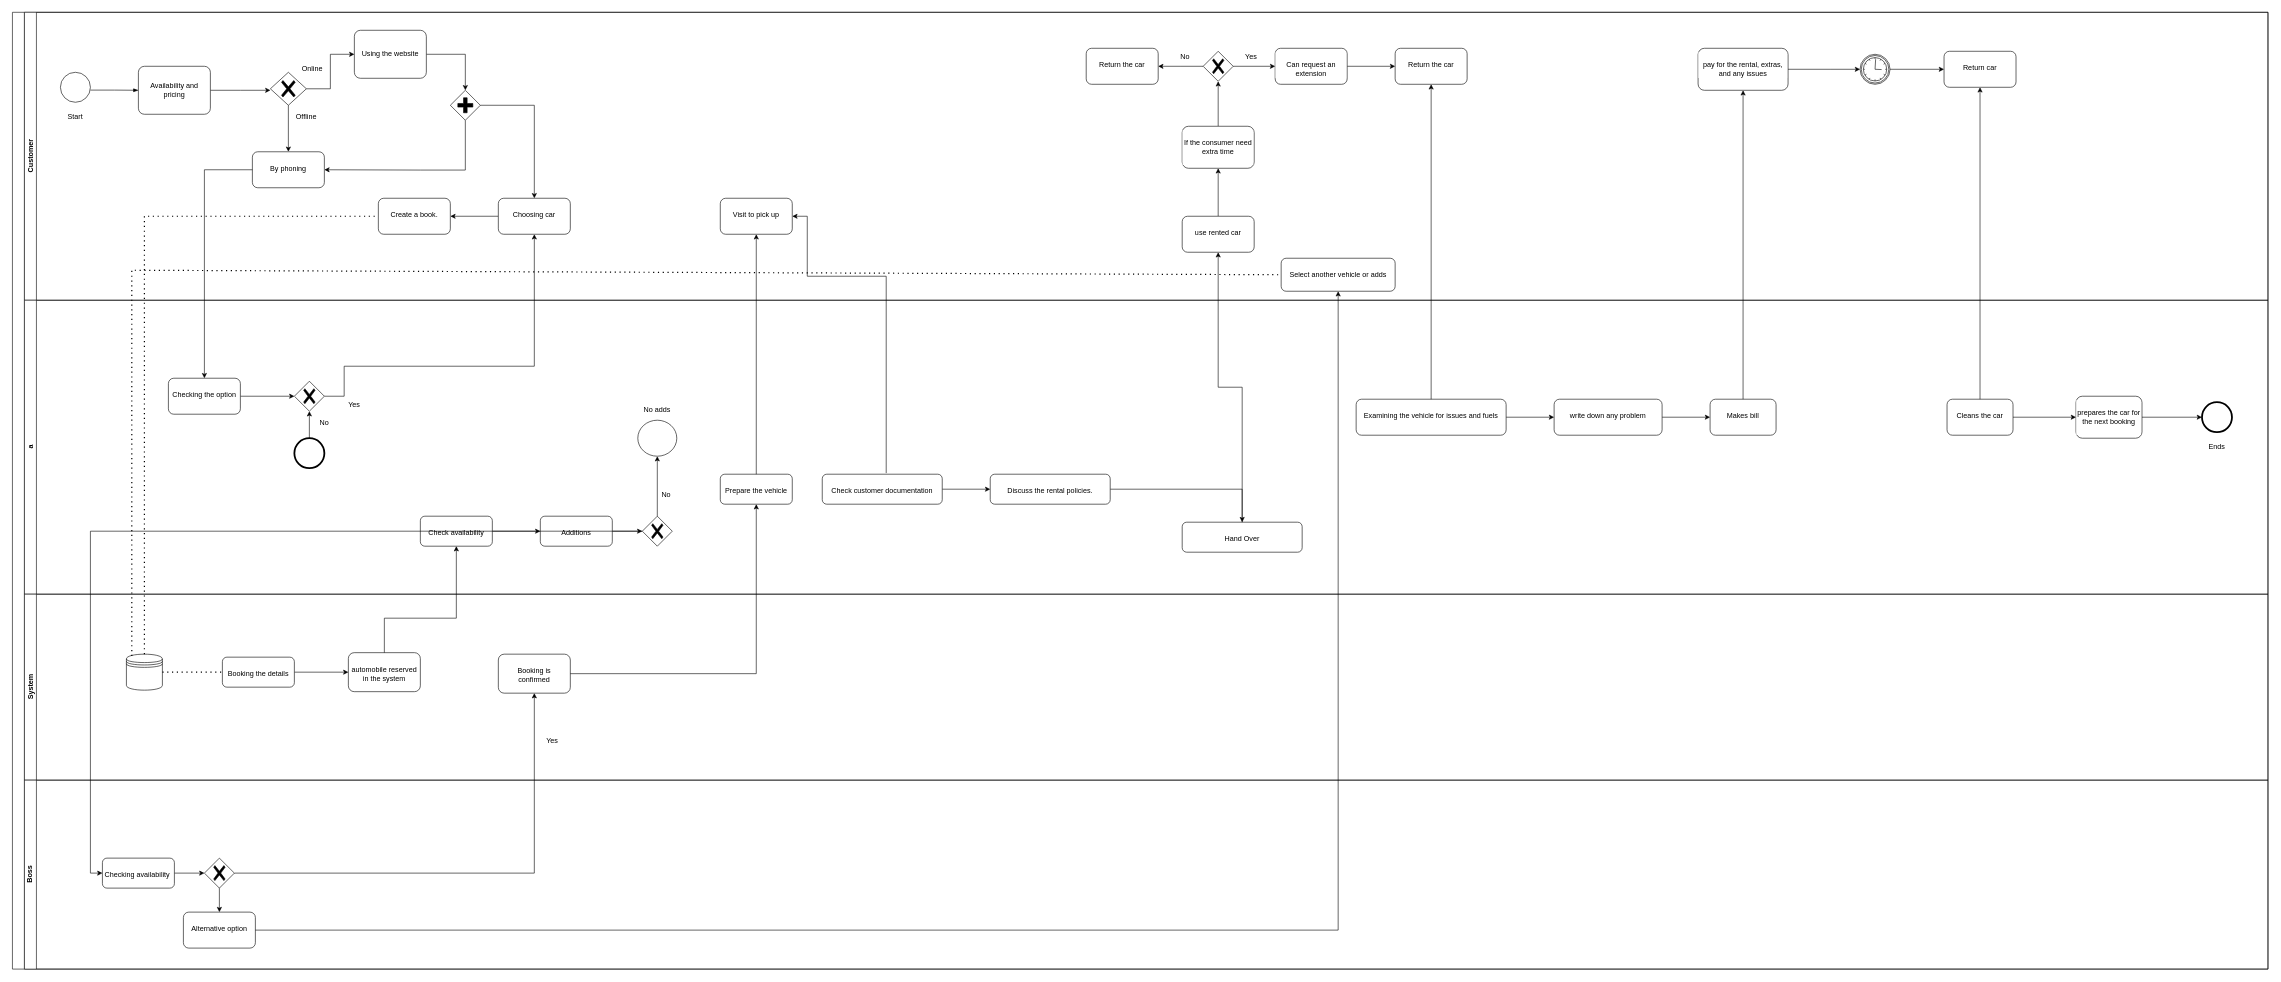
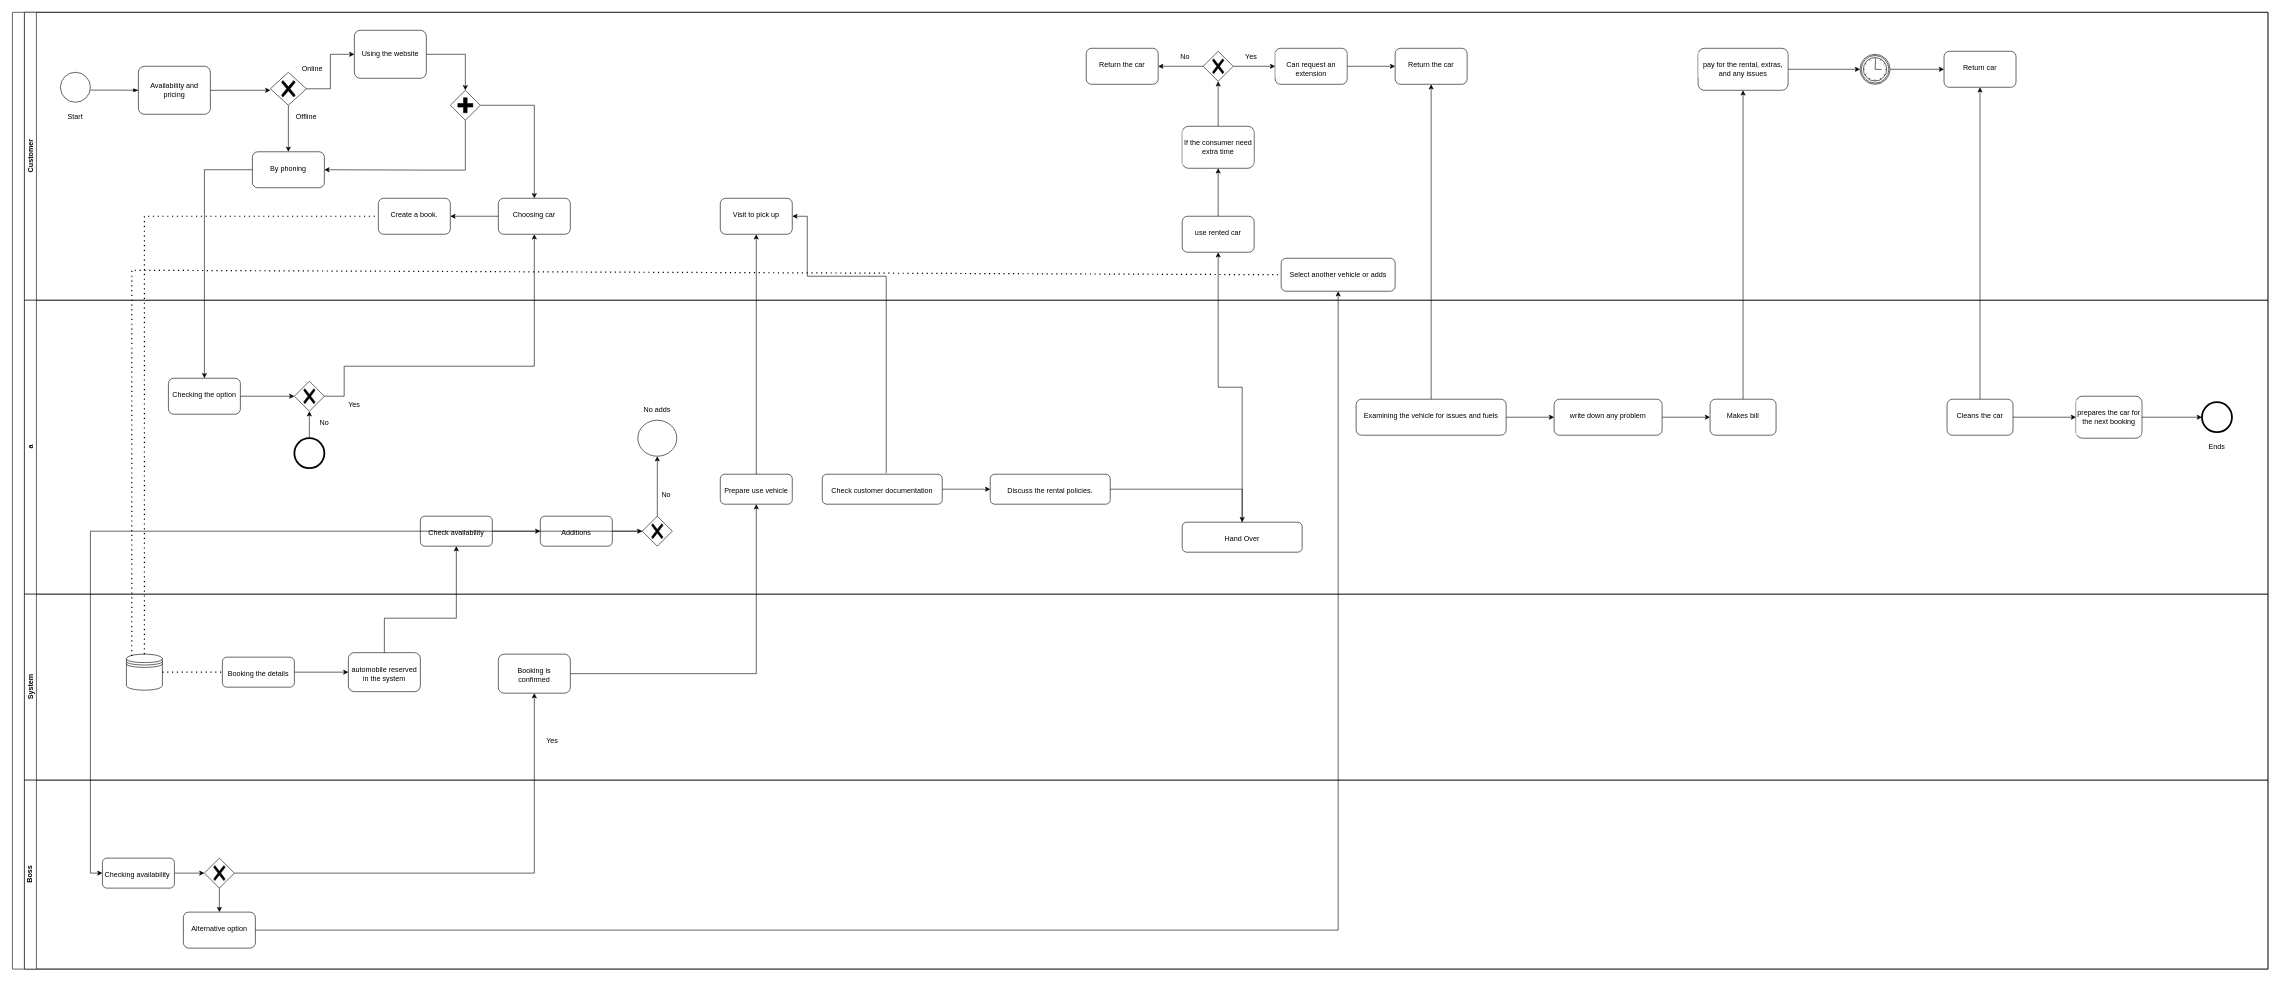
- <mxCell id="59" value="&lt;div&gt;&lt;br&gt;&lt;/div&gt;&lt;div&gt;Prepare the vehicle&lt;/div&gt;" style="rounded=1;whiteSpace=wrap;html=1;verticalAlign=top;labelBackgroundColor=#ffffff;" vertex="1" parent="43"><mxGeometry x="1160" y="290" width="120" height="50" as="geometry" /></mxCell>
+ <mxCell id="59" value="&lt;div&gt;&lt;br&gt;&lt;/div&gt;&lt;div&gt;Prepare use vehicle&lt;/div&gt;" style="rounded=1;whiteSpace=wrap;html=1;verticalAlign=top;labelBackgroundColor=#ffffff;" vertex="1" parent="43"><mxGeometry x="1160" y="290" width="120" height="50" as="geometry" /></mxCell>
